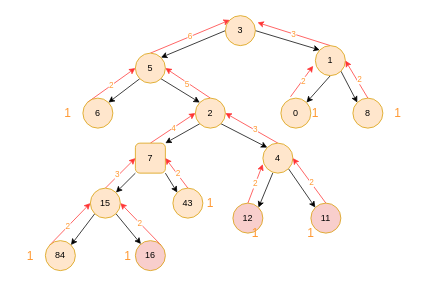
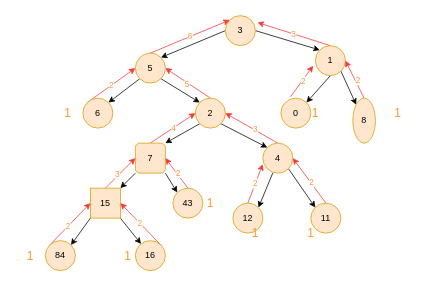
- <mxCell id="15" value="8" style="ellipse;whiteSpace=wrap;html=1;aspect=fixed;fillColor=#ffe6cc;strokeColor=#d79b00;" vertex="1" parent="1"><mxGeometry x="470" y="130" width="40" height="40" as="geometry" /></mxCell>
+ <mxCell id="15" value="8" style="ellipse;whiteSpace=wrap;html=1;aspect=fixed;fillColor=#ffe6cc;strokeColor=#d79b00;" vertex="1" parent="1"><mxGeometry x="470" y="130" width="30" height="60" as="geometry" /></mxCell>
- <mxCell id="45" value="15" style="ellipse;whiteSpace=wrap;html=1;aspect=fixed;fillColor=#ffe6cc;strokeColor=#d79b00;" vertex="1" parent="1"><mxGeometry x="120" y="250" width="40" height="40" as="geometry" /></mxCell>
+ <mxCell id="45" value="15" style="whiteSpace=wrap;html=1;aspect=fixed;fillColor=#ffe6cc;strokeColor=#d79b00;rounded=0;" vertex="1" parent="1"><mxGeometry x="120" y="250" width="40" height="40" as="geometry" /></mxCell>
- <mxCell id="40" value="12" style="ellipse;whiteSpace=wrap;html=1;aspect=fixed;fillColor=#f8cecc;strokeColor=#d79b00;" vertex="1" parent="1"><mxGeometry x="310" y="270" width="40" height="40" as="geometry" /></mxCell>
+ <mxCell id="40" value="12" style="ellipse;whiteSpace=wrap;html=1;aspect=fixed;fillColor=#ffe6cc;strokeColor=#d79b00;" vertex="1" parent="1"><mxGeometry x="310" y="270" width="40" height="40" as="geometry" /></mxCell>
- <mxCell id="38" value="11" style="ellipse;whiteSpace=wrap;html=1;aspect=fixed;fillColor=#f8cecc;strokeColor=#d79b00;" vertex="1" parent="1"><mxGeometry x="414" y="270" width="40" height="40" as="geometry" /></mxCell>
+ <mxCell id="38" value="11" style="ellipse;whiteSpace=wrap;html=1;aspect=fixed;fillColor=#ffe6cc;strokeColor=#d79b00;" vertex="1" parent="1"><mxGeometry x="414" y="270" width="40" height="40" as="geometry" /></mxCell>
- <mxCell id="54" value="16" style="ellipse;whiteSpace=wrap;html=1;aspect=fixed;fillColor=#f8cecc;strokeColor=#d79b00;" vertex="1" parent="1"><mxGeometry x="180" y="320" width="40" height="40" as="geometry" /></mxCell>
+ <mxCell id="54" value="16" style="ellipse;whiteSpace=wrap;html=1;aspect=fixed;fillColor=#ffe6cc;strokeColor=#d79b00;" vertex="1" parent="1"><mxGeometry x="180" y="320" width="40" height="40" as="geometry" /></mxCell>
